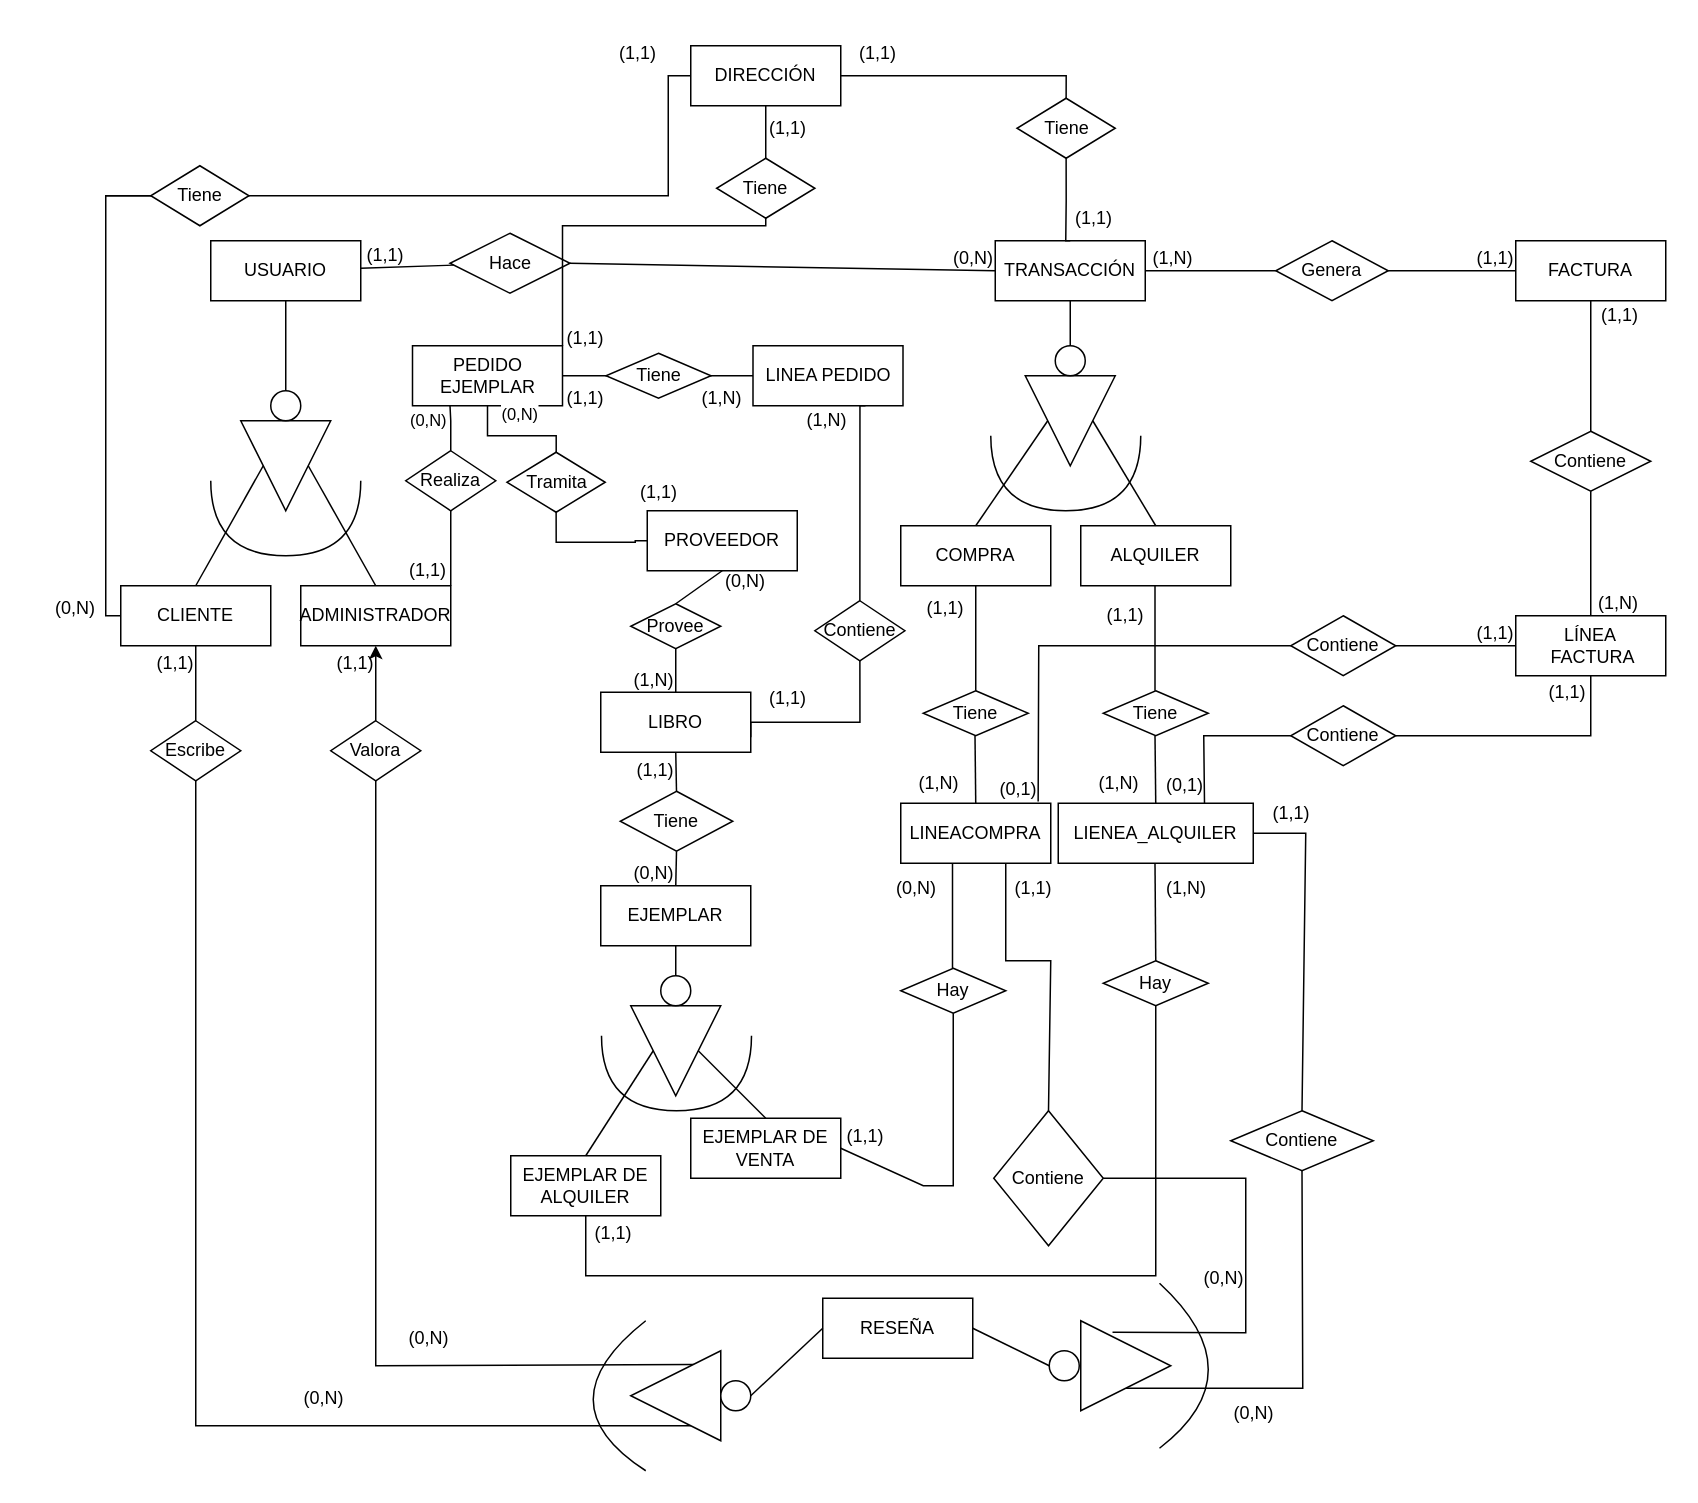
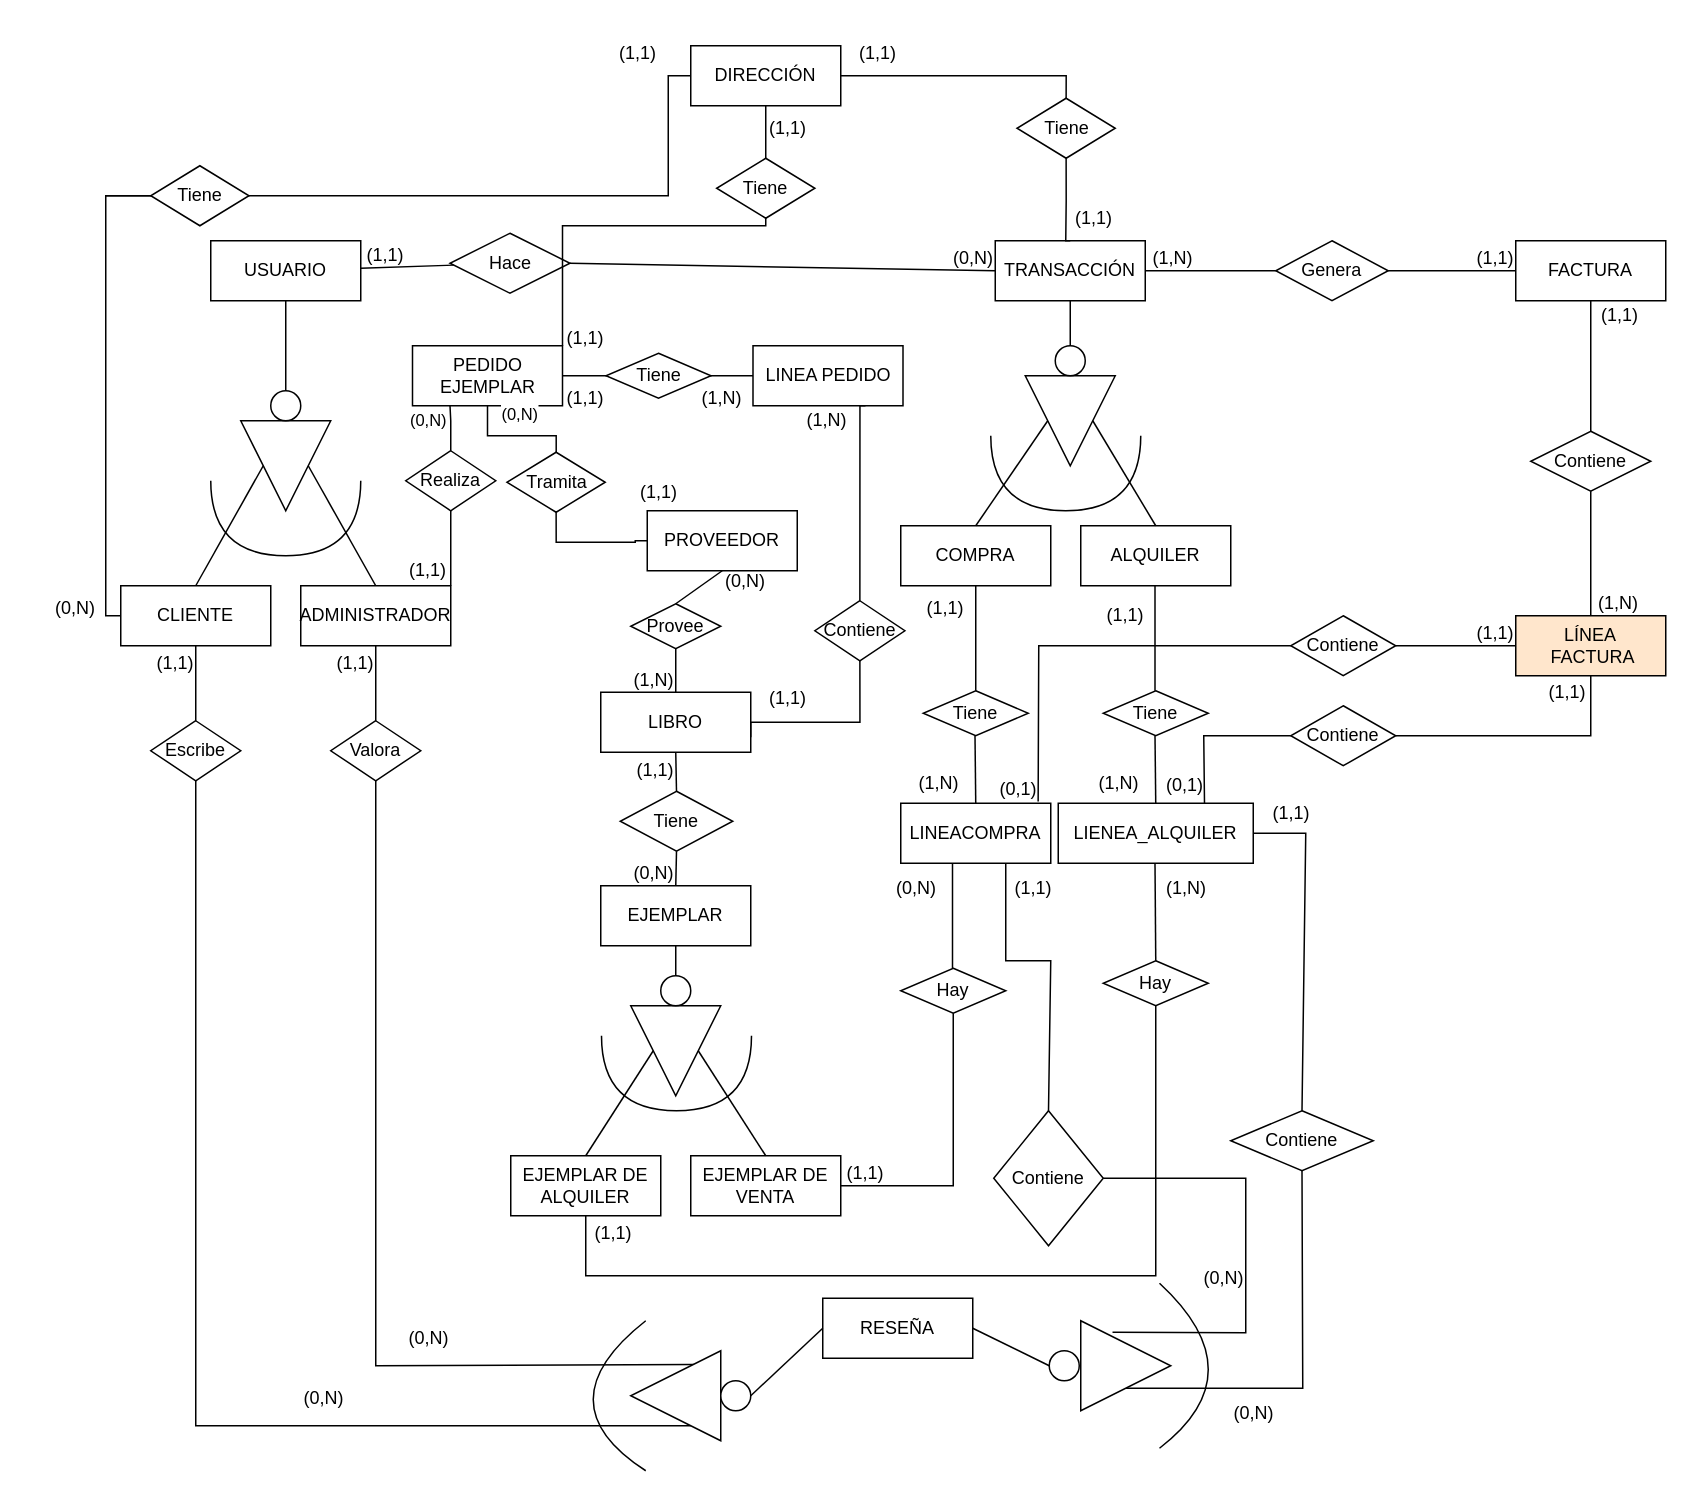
- <mxCell id="60" value="LÍNEA&lt;div&gt;&amp;nbsp;FACTURA&lt;/div&gt;" style="whiteSpace=wrap;html=1;align=center;" parent="1" vertex="1"><mxGeometry x="1010" y="410" width="100" height="40" as="geometry" /></mxCell>
+ <mxCell id="60" value="LÍNEA&lt;div&gt;&amp;nbsp;FACTURA&lt;/div&gt;" style="whiteSpace=wrap;html=1;align=center;fillColor=#ffe6cc;" parent="1" vertex="1"><mxGeometry x="1010" y="410" width="100" height="40" as="geometry" /></mxCell>
- <mxCell id="41" value="" style="endArrow=classic;html=1;rounded=0;entryX=0.5;entryY=1;entryDx=0;entryDy=0;exitX=0.5;exitY=0;exitDx=0;exitDy=0;" parent="1" source="33" target="10" edge="1"><mxGeometry relative="1" as="geometry"><mxPoint x="80" y="510" as="sourcePoint" /><mxPoint x="240" y="510" as="targetPoint" /></mxGeometry></mxCell>
+ <mxCell id="41" value="" style="endArrow=none;html=1;rounded=0;entryX=0.5;entryY=1;entryDx=0;entryDy=0;exitX=0.5;exitY=0;exitDx=0;exitDy=0;" parent="1" source="33" target="10" edge="1"><mxGeometry relative="1" as="geometry"><mxPoint x="80" y="510" as="sourcePoint" /><mxPoint x="240" y="510" as="targetPoint" /></mxGeometry></mxCell>
- <mxCell id="5" value="EJEMPLAR DE VENTA" style="whiteSpace=wrap;html=1;align=center;" parent="1" vertex="1"><mxGeometry x="460" y="745" width="100" height="40" as="geometry" /></mxCell>
+ <mxCell id="5" value="EJEMPLAR DE VENTA" style="whiteSpace=wrap;html=1;align=center;" parent="1" vertex="1"><mxGeometry x="460" y="770" width="100" height="40" as="geometry" /></mxCell>
